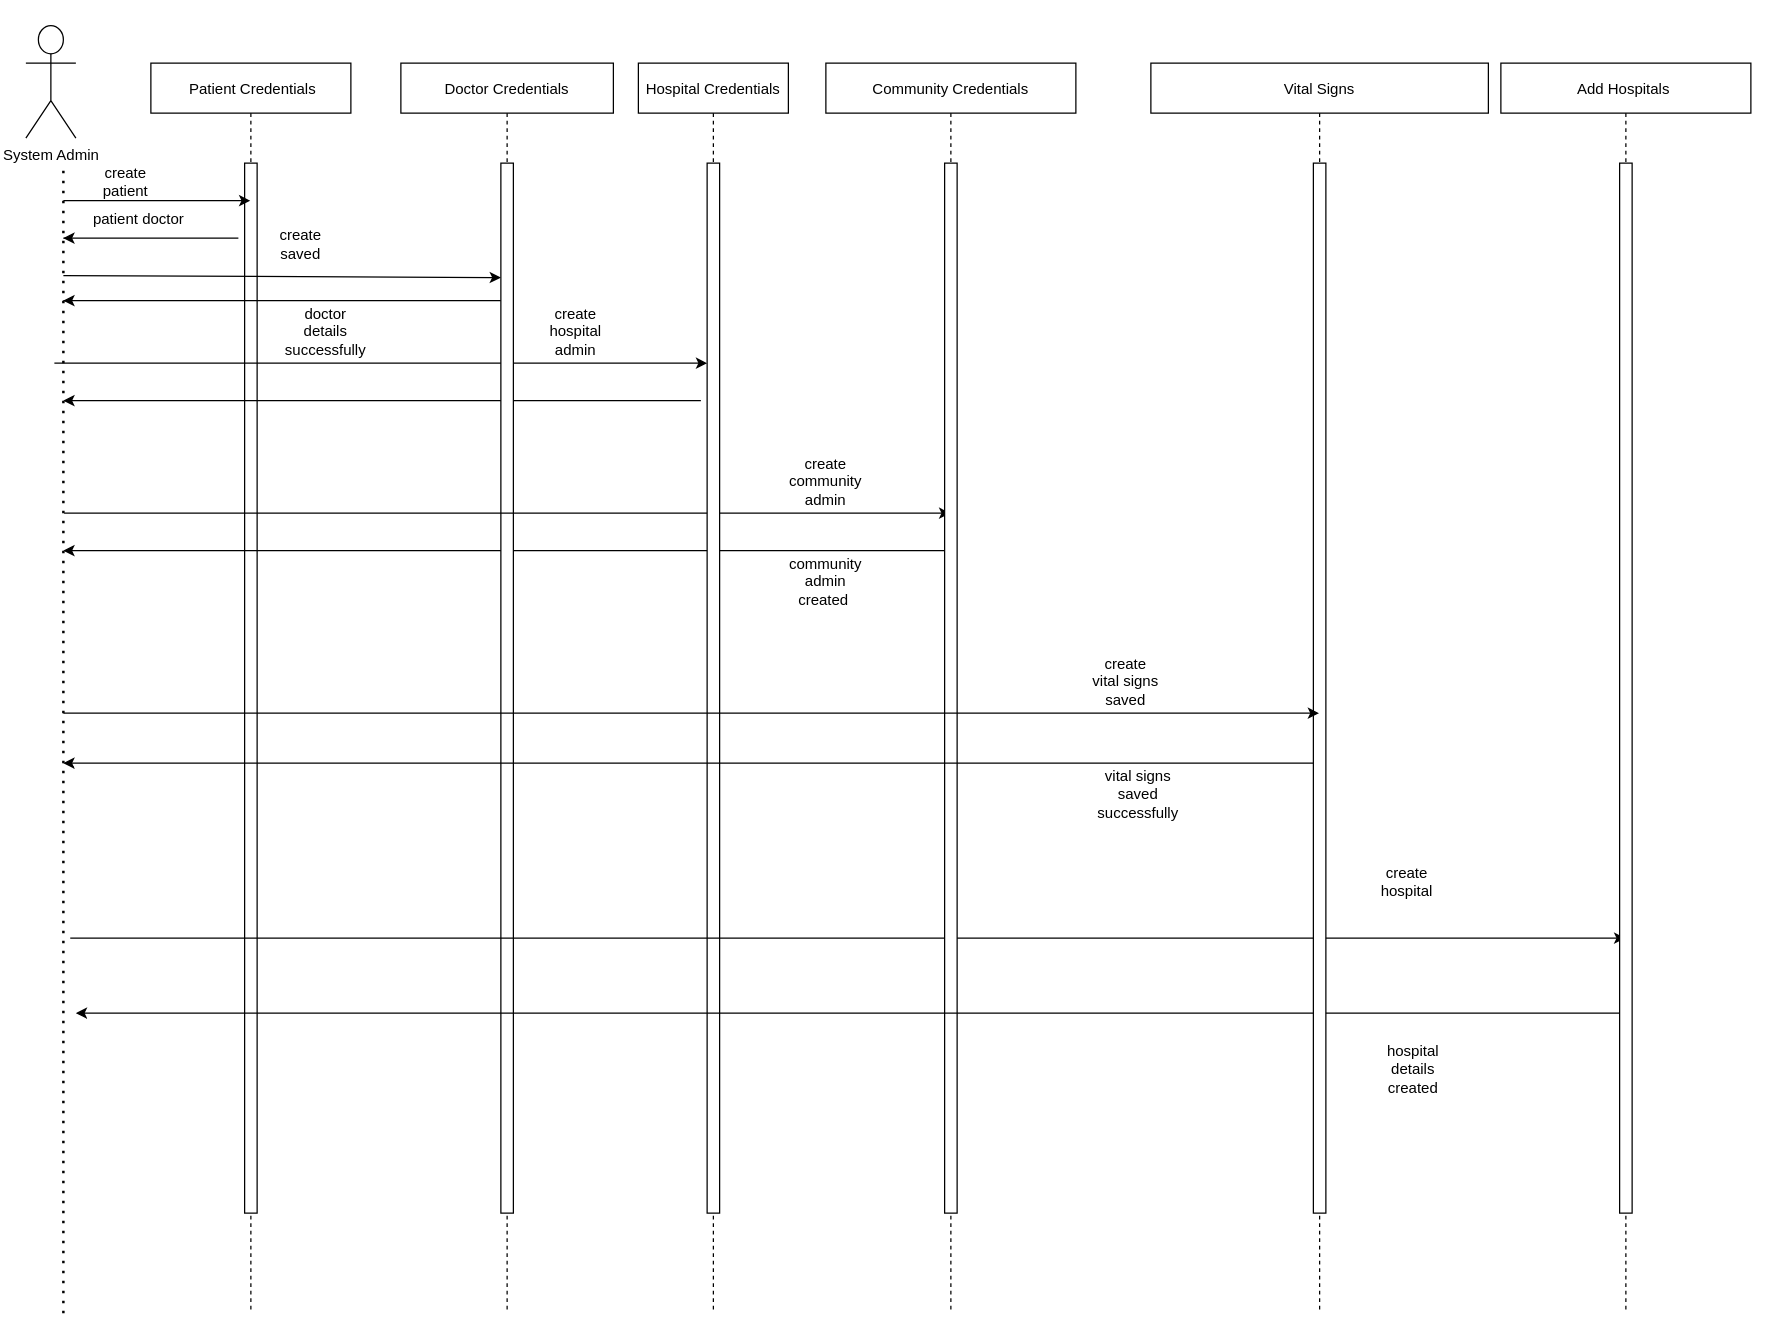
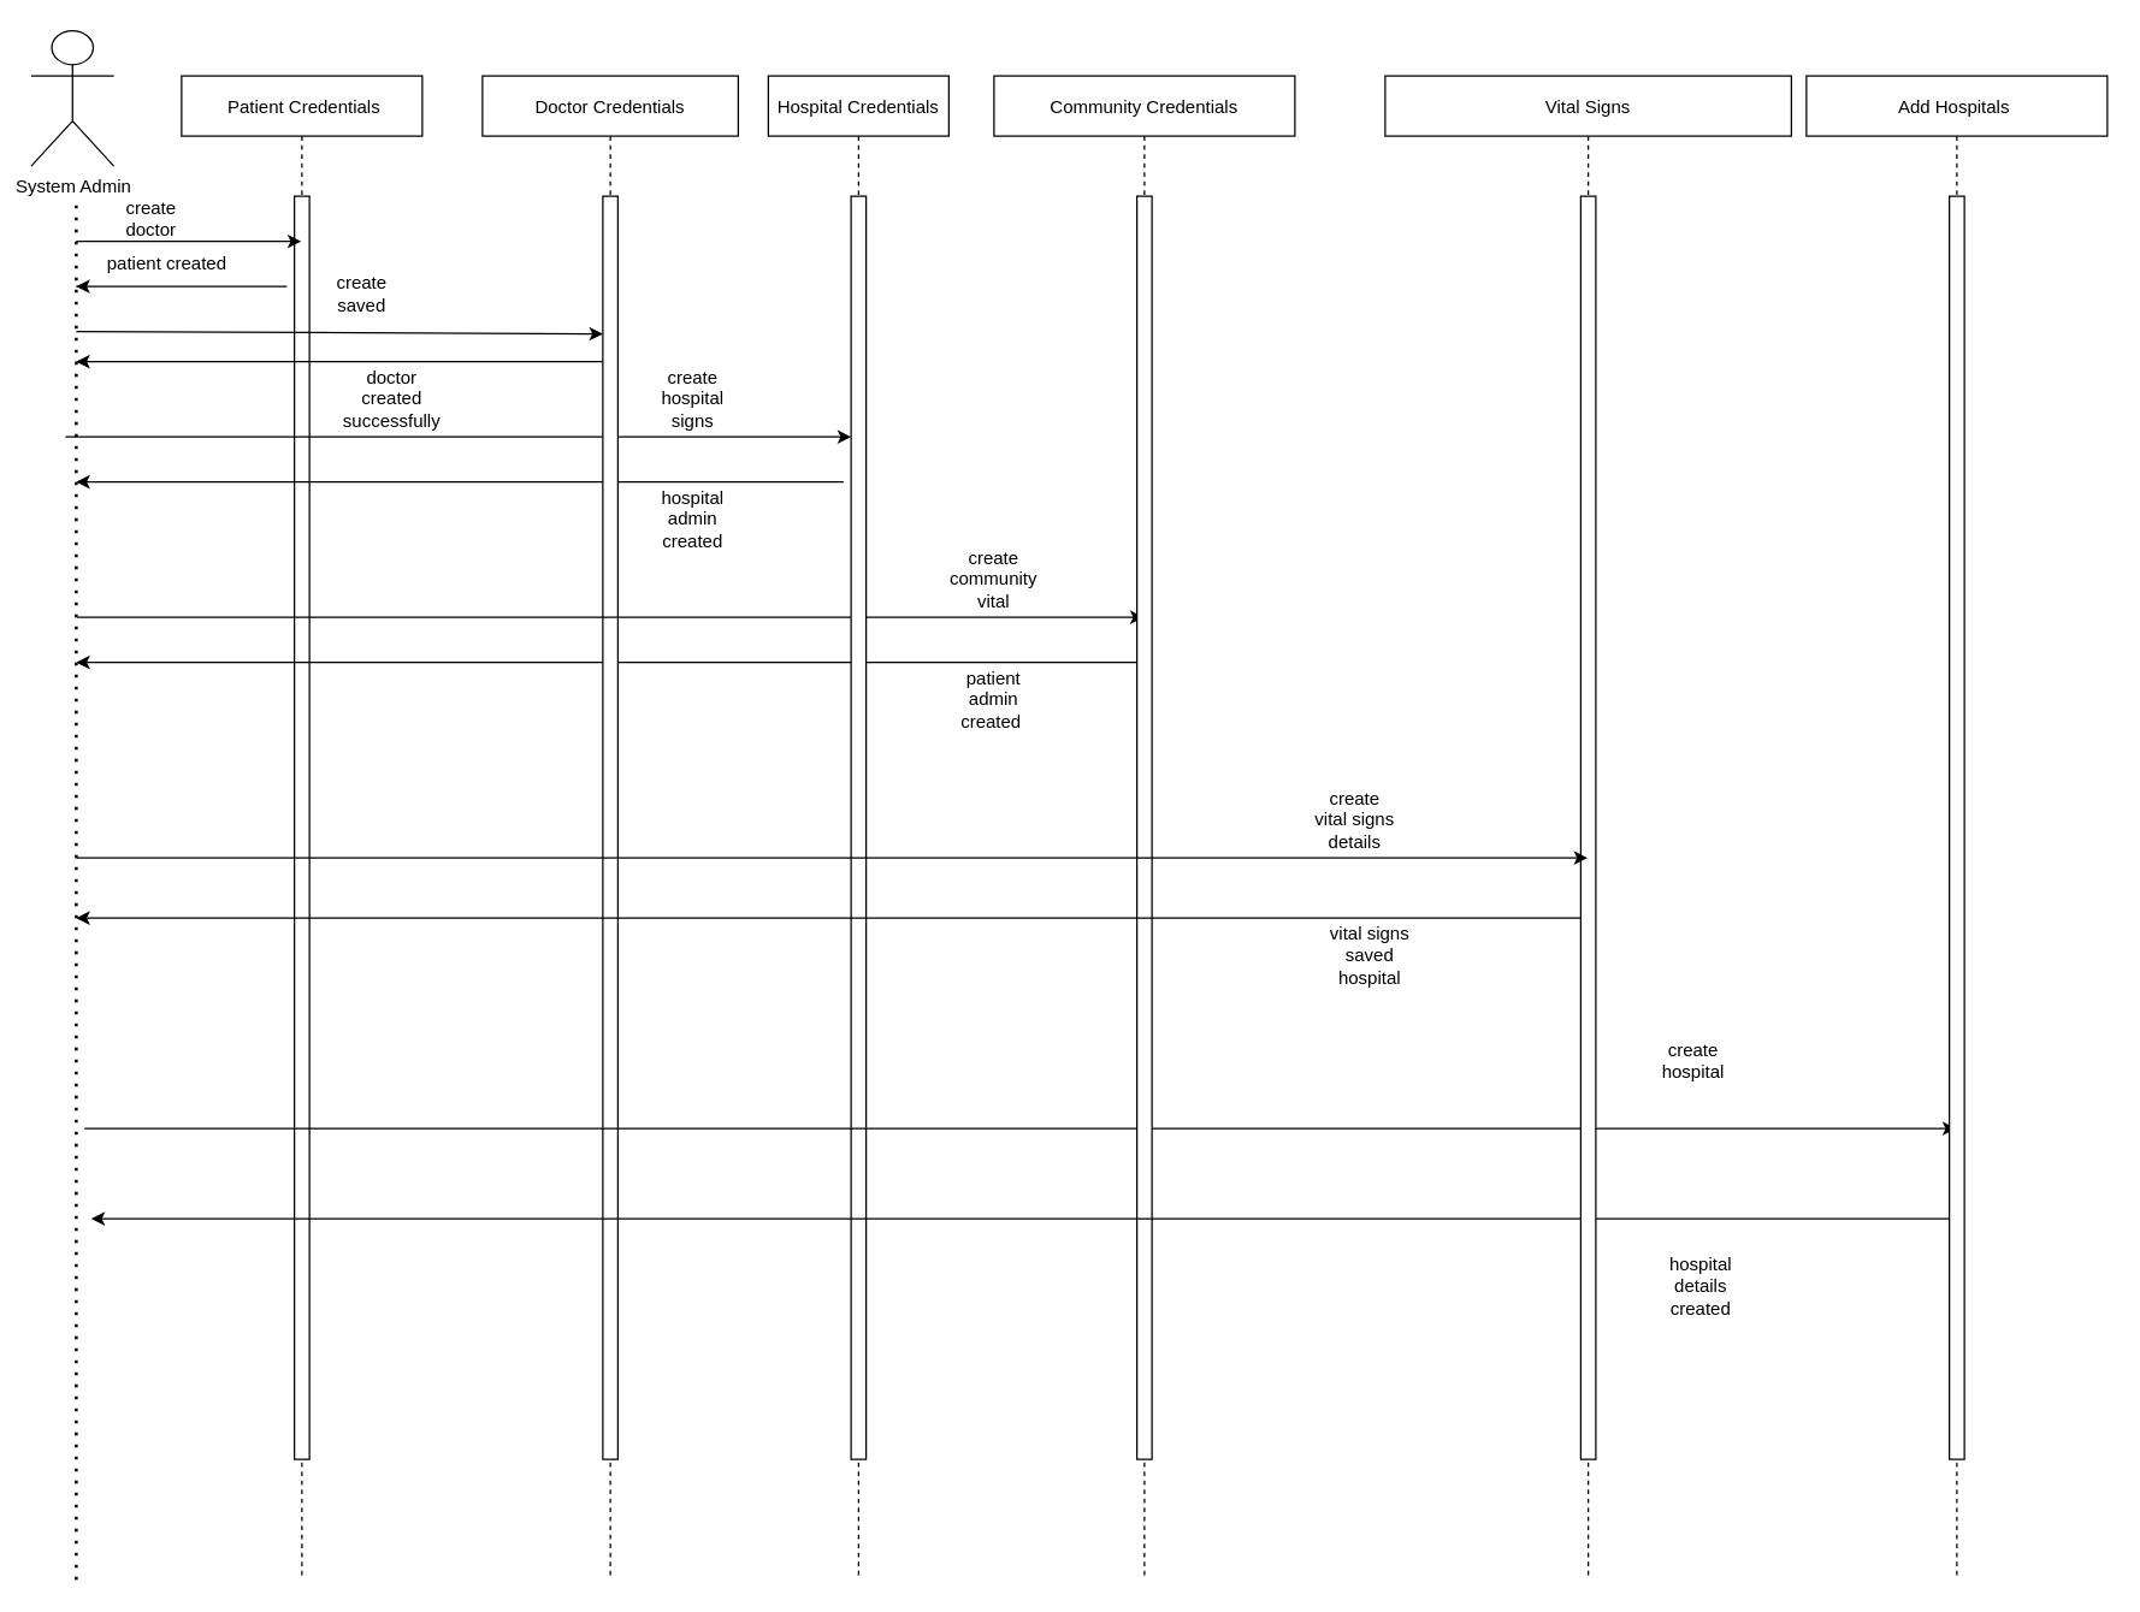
- <mxCell id="15" value="System Admin" style="shape=umlActor;verticalLabelPosition=bottom;verticalAlign=top;html=1;outlineConnect=0;" parent="1" vertex="1"><mxGeometry x="20" y="20" width="40" height="90" as="geometry" /></mxCell>
+ <mxCell id="15" value="System Admin" style="shape=umlActor;verticalLabelPosition=bottom;verticalAlign=top;html=1;outlineConnect=0;" parent="1" vertex="1"><mxGeometry x="20" y="20" width="55" height="90" as="geometry" /></mxCell>
- <mxCell id="18" value="create patient" style="text;html=1;strokeColor=none;fillColor=none;align=center;verticalAlign=middle;whiteSpace=wrap;rounded=0;" parent="1" vertex="1"><mxGeometry x="70" y="130" width="60" height="30" as="geometry" /></mxCell>
+ <mxCell id="18" value="create doctor" style="text;html=1;strokeColor=none;fillColor=none;align=center;verticalAlign=middle;whiteSpace=wrap;rounded=0;" parent="1" vertex="1"><mxGeometry x="70" y="130" width="60" height="30" as="geometry" /></mxCell>
- <mxCell id="20" value="patient doctor" style="text;html=1;align=center;verticalAlign=middle;resizable=0;points=[];autosize=1;strokeColor=none;fillColor=none;" parent="1" vertex="1"><mxGeometry x="60" y="160" width="100" height="30" as="geometry" /></mxCell>
+ <mxCell id="20" value="patient created" style="text;html=1;align=center;verticalAlign=middle;resizable=0;points=[];autosize=1;strokeColor=none;fillColor=none;" parent="1" vertex="1"><mxGeometry x="60" y="160" width="100" height="30" as="geometry" /></mxCell>
- <mxCell id="6" value="doctor details successfully&lt;br&gt;" style="text;html=1;strokeColor=none;fillColor=none;align=center;verticalAlign=middle;whiteSpace=wrap;rounded=0;" parent="2" vertex="1"><mxGeometry x="110" y="200" width="60" height="30" as="geometry" /></mxCell>
+ <mxCell id="6" value="doctor created successfully&lt;br&gt;" style="text;html=1;strokeColor=none;fillColor=none;align=center;verticalAlign=middle;whiteSpace=wrap;rounded=0;" parent="2" vertex="1"><mxGeometry x="110" y="200" width="60" height="30" as="geometry" /></mxCell>
- <mxCell id="12" value="create hospital admin" style="text;html=1;strokeColor=none;fillColor=none;align=center;verticalAlign=middle;whiteSpace=wrap;rounded=0;" parent="10" vertex="1"><mxGeometry x="110" y="200" width="60" height="30" as="geometry" /></mxCell>
+ <mxCell id="12" value="create hospital signs" style="text;html=1;strokeColor=none;fillColor=none;align=center;verticalAlign=middle;whiteSpace=wrap;rounded=0;" parent="10" vertex="1"><mxGeometry x="110" y="200" width="60" height="30" as="geometry" /></mxCell>
+ <mxCell id="13" value="hospital admin created" style="text;html=1;strokeColor=none;fillColor=none;align=center;verticalAlign=middle;whiteSpace=wrap;rounded=0;" parent="10" vertex="1"><mxGeometry x="110" y="280" width="60" height="30" as="geometry" /></mxCell>
- <mxCell id="28" value="create community admin" style="text;html=1;strokeColor=none;fillColor=none;align=center;verticalAlign=middle;whiteSpace=wrap;rounded=0;" parent="1" vertex="1"><mxGeometry x="630" y="370" width="60" height="30" as="geometry" /></mxCell>
+ <mxCell id="28" value="create community vital" style="text;html=1;strokeColor=none;fillColor=none;align=center;verticalAlign=middle;whiteSpace=wrap;rounded=0;" parent="1" vertex="1"><mxGeometry x="630" y="370" width="60" height="30" as="geometry" /></mxCell>
- <mxCell id="29" value="community admin created&amp;nbsp;" style="text;html=1;strokeColor=none;fillColor=none;align=center;verticalAlign=middle;whiteSpace=wrap;rounded=0;" parent="1" vertex="1"><mxGeometry x="630" y="450" width="60" height="30" as="geometry" /></mxCell>
+ <mxCell id="29" value="patient admin created&amp;nbsp;" style="text;html=1;strokeColor=none;fillColor=none;align=center;verticalAlign=middle;whiteSpace=wrap;rounded=0;" parent="1" vertex="1"><mxGeometry x="630" y="450" width="60" height="30" as="geometry" /></mxCell>
- <mxCell id="35" value="create vital signs saved" style="text;html=1;strokeColor=none;fillColor=none;align=center;verticalAlign=middle;whiteSpace=wrap;rounded=0;" parent="1" vertex="1"><mxGeometry x="870" y="530" width="60" height="30" as="geometry" /></mxCell>
+ <mxCell id="35" value="create vital signs details" style="text;html=1;strokeColor=none;fillColor=none;align=center;verticalAlign=middle;whiteSpace=wrap;rounded=0;" parent="1" vertex="1"><mxGeometry x="870" y="530" width="60" height="30" as="geometry" /></mxCell>
- <mxCell id="37" value="vital signs saved successfully" style="text;html=1;strokeColor=none;fillColor=none;align=center;verticalAlign=middle;whiteSpace=wrap;rounded=0;" parent="1" vertex="1"><mxGeometry x="880" y="620" width="60" height="30" as="geometry" /></mxCell>
+ <mxCell id="37" value="vital signs saved hospital" style="text;html=1;strokeColor=none;fillColor=none;align=center;verticalAlign=middle;whiteSpace=wrap;rounded=0;" parent="1" vertex="1"><mxGeometry x="880" y="620" width="60" height="30" as="geometry" /></mxCell>
